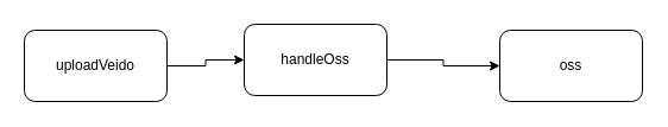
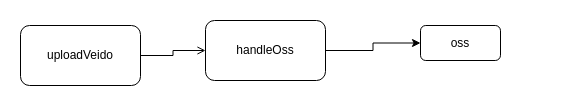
- <mxCell id="2" style="edgeStyle=orthogonalEdgeStyle;rounded=0;orthogonalLoop=1;jettySize=auto;html=1;entryX=0;entryY=0.5;entryDx=0;entryDy=0;" edge="1" parent="1" source="3" target="5"><mxGeometry relative="1" as="geometry" /></mxCell>
+ <mxCell id="2" style="edgeStyle=orthogonalEdgeStyle;rounded=0;orthogonalLoop=1;jettySize=auto;html=1;entryX=0;entryY=0.5;entryDx=0;entryDy=0;endArrow=open;" edge="1" parent="1" source="3" target="5"><mxGeometry relative="1" as="geometry" /></mxCell>
- <mxCell id="6" value="oss" style="rounded=1;whiteSpace=wrap;html=1;" vertex="1" parent="1"><mxGeometry x="420" y="25" width="120" height="60" as="geometry" /></mxCell>
+ <mxCell id="6" value="oss" style="rounded=1;whiteSpace=wrap;html=1;" vertex="1" parent="1"><mxGeometry x="420" y="25" width="80" height="35" as="geometry" /></mxCell>
